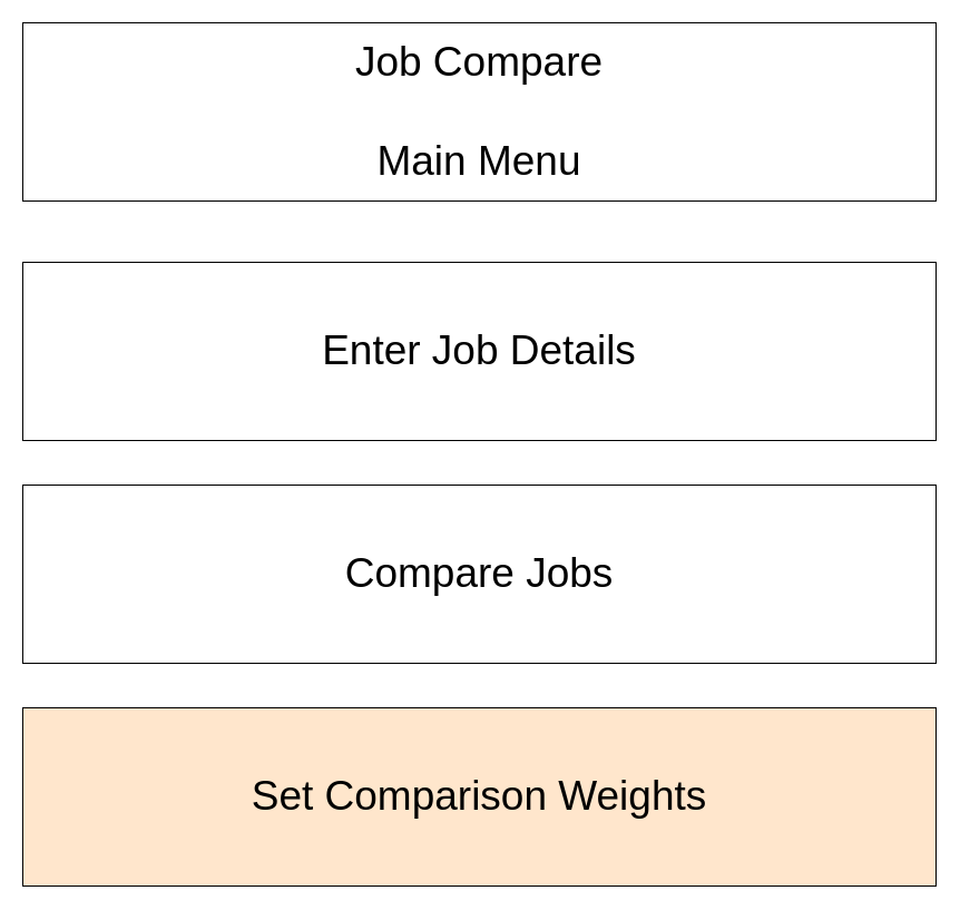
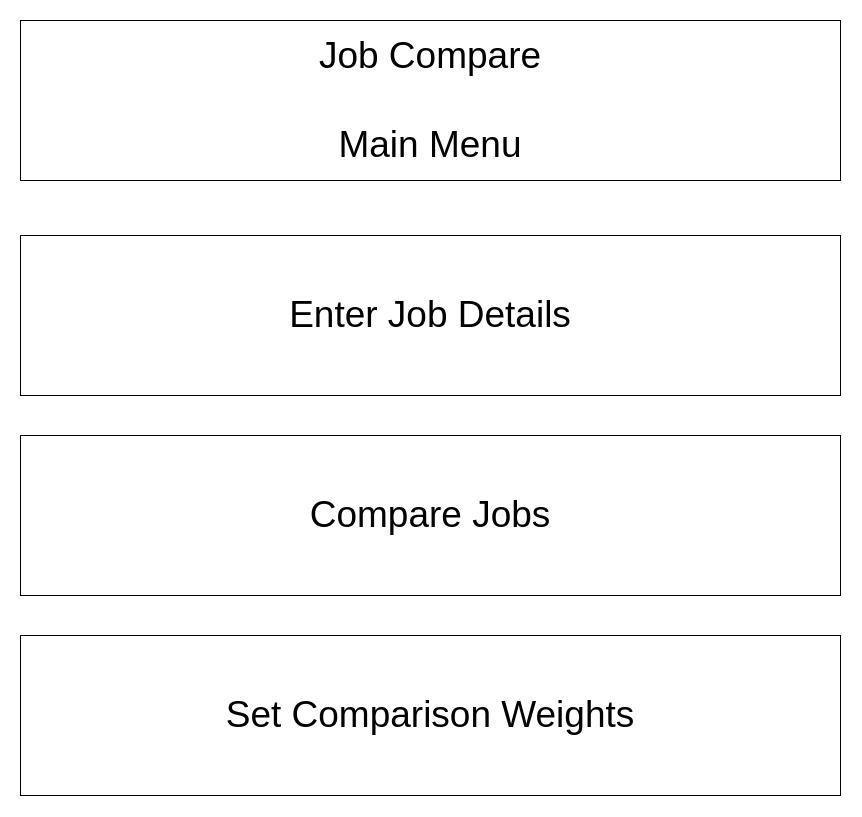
- <mxCell id="5" value="&lt;span style=&quot;font-size: 37px&quot;&gt;Set Comparison Weights&lt;/span&gt;" style="rounded=0;whiteSpace=wrap;html=1;fillColor=#ffe6cc;" vertex="1" parent="1"><mxGeometry x="20" y="635" width="820" height="160" as="geometry" /></mxCell>
+ <mxCell id="5" value="&lt;span style=&quot;font-size: 37px&quot;&gt;Set Comparison Weights&lt;/span&gt;" style="rounded=0;whiteSpace=wrap;html=1;" vertex="1" parent="1"><mxGeometry x="20" y="635" width="820" height="160" as="geometry" /></mxCell>
